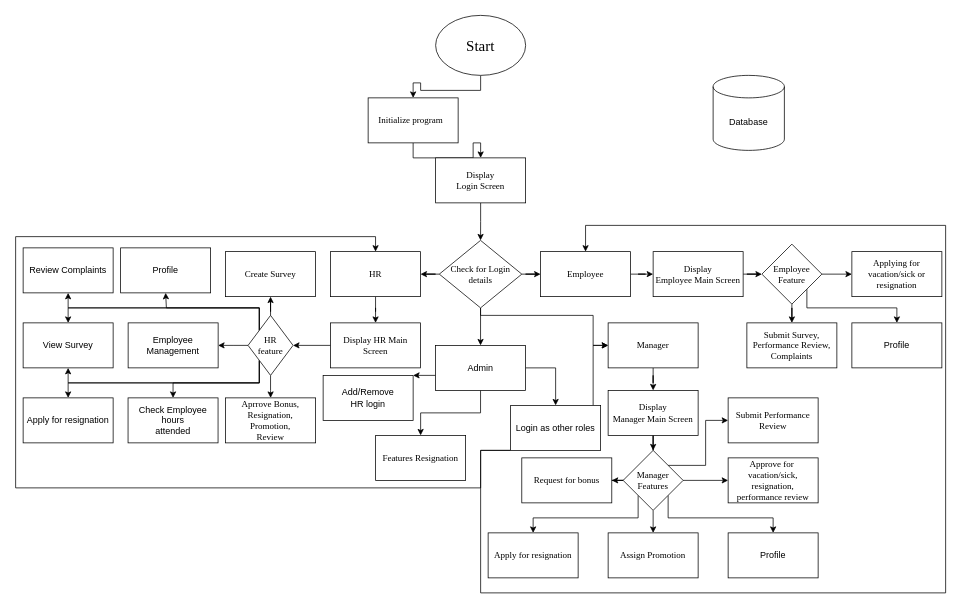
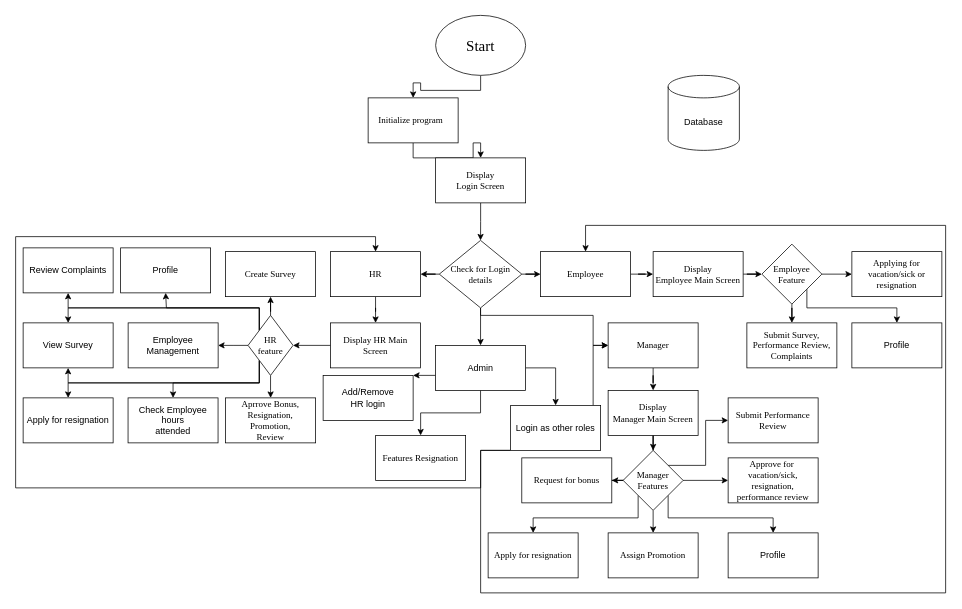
- <mxCell id="73" value="Database" style="shape=cylinder3;whiteSpace=wrap;html=1;boundedLbl=1;backgroundOutline=1;size=15;" vertex="1" parent="1"><mxGeometry x="950" y="100" width="95" height="100" as="geometry" /></mxCell>
+ <mxCell id="73" value="Database" style="shape=cylinder3;whiteSpace=wrap;html=1;boundedLbl=1;backgroundOutline=1;size=15;" vertex="1" parent="1"><mxGeometry x="890" y="100" width="95" height="100" as="geometry" /></mxCell>
